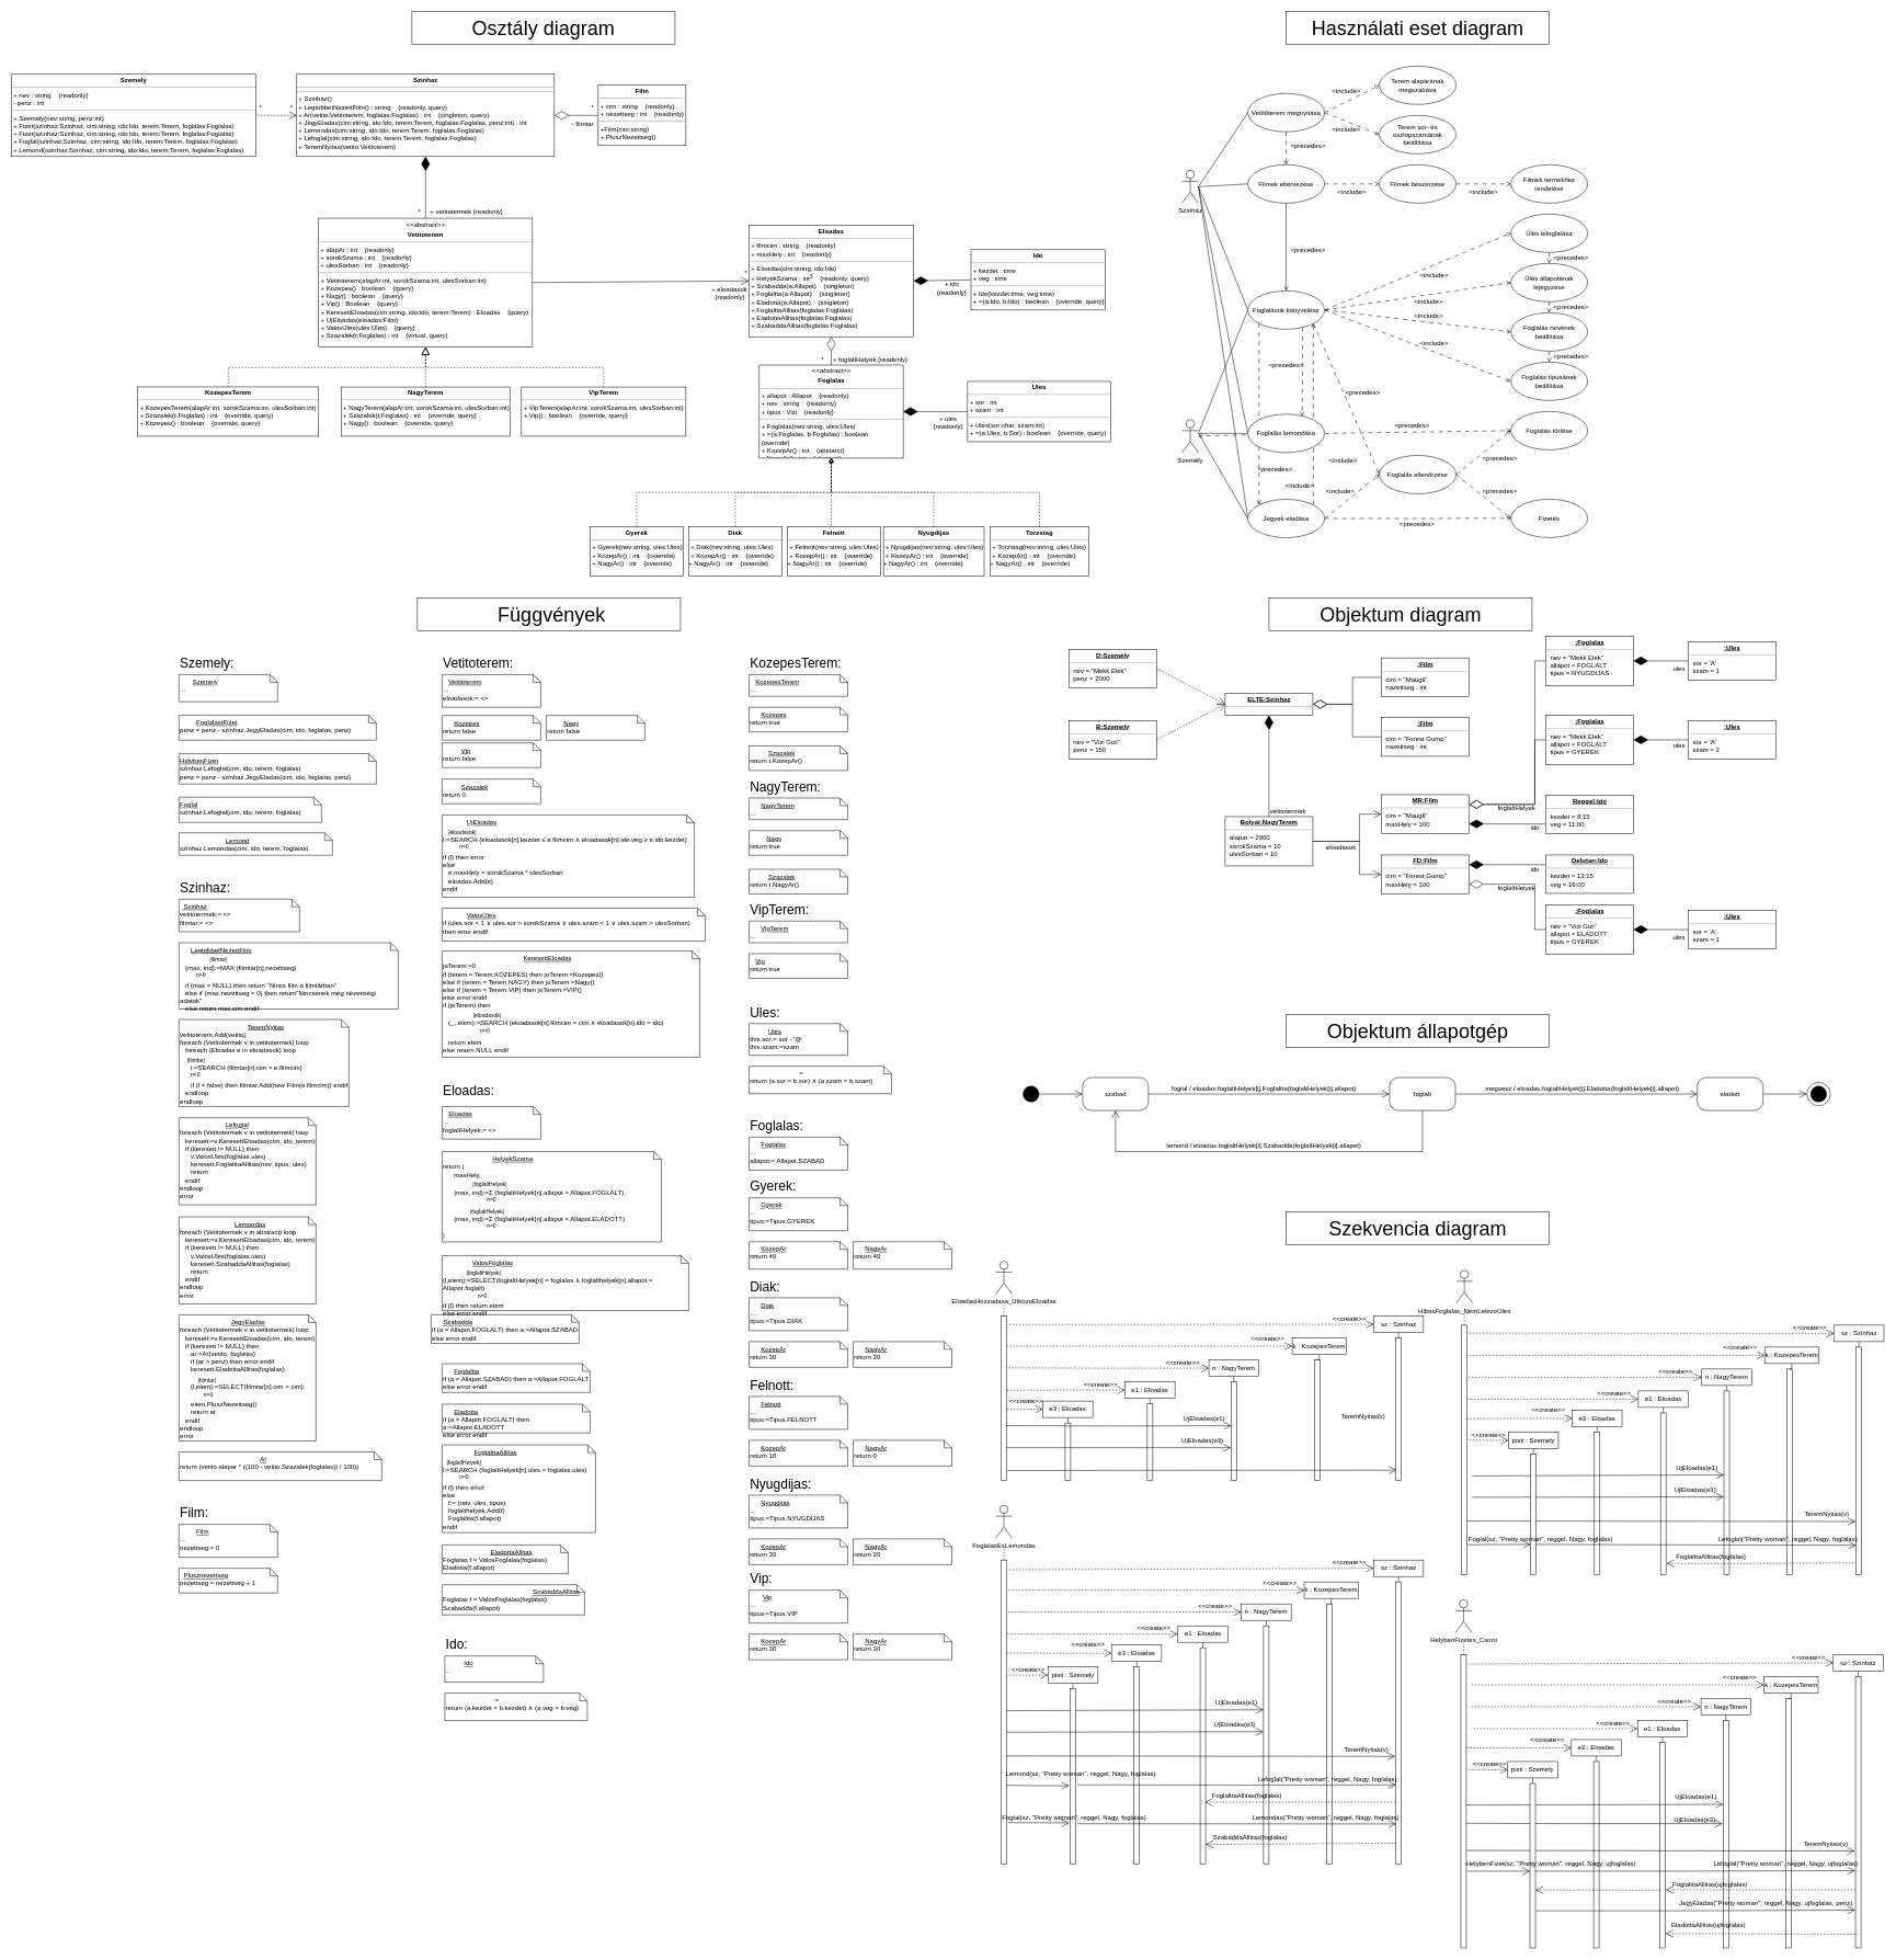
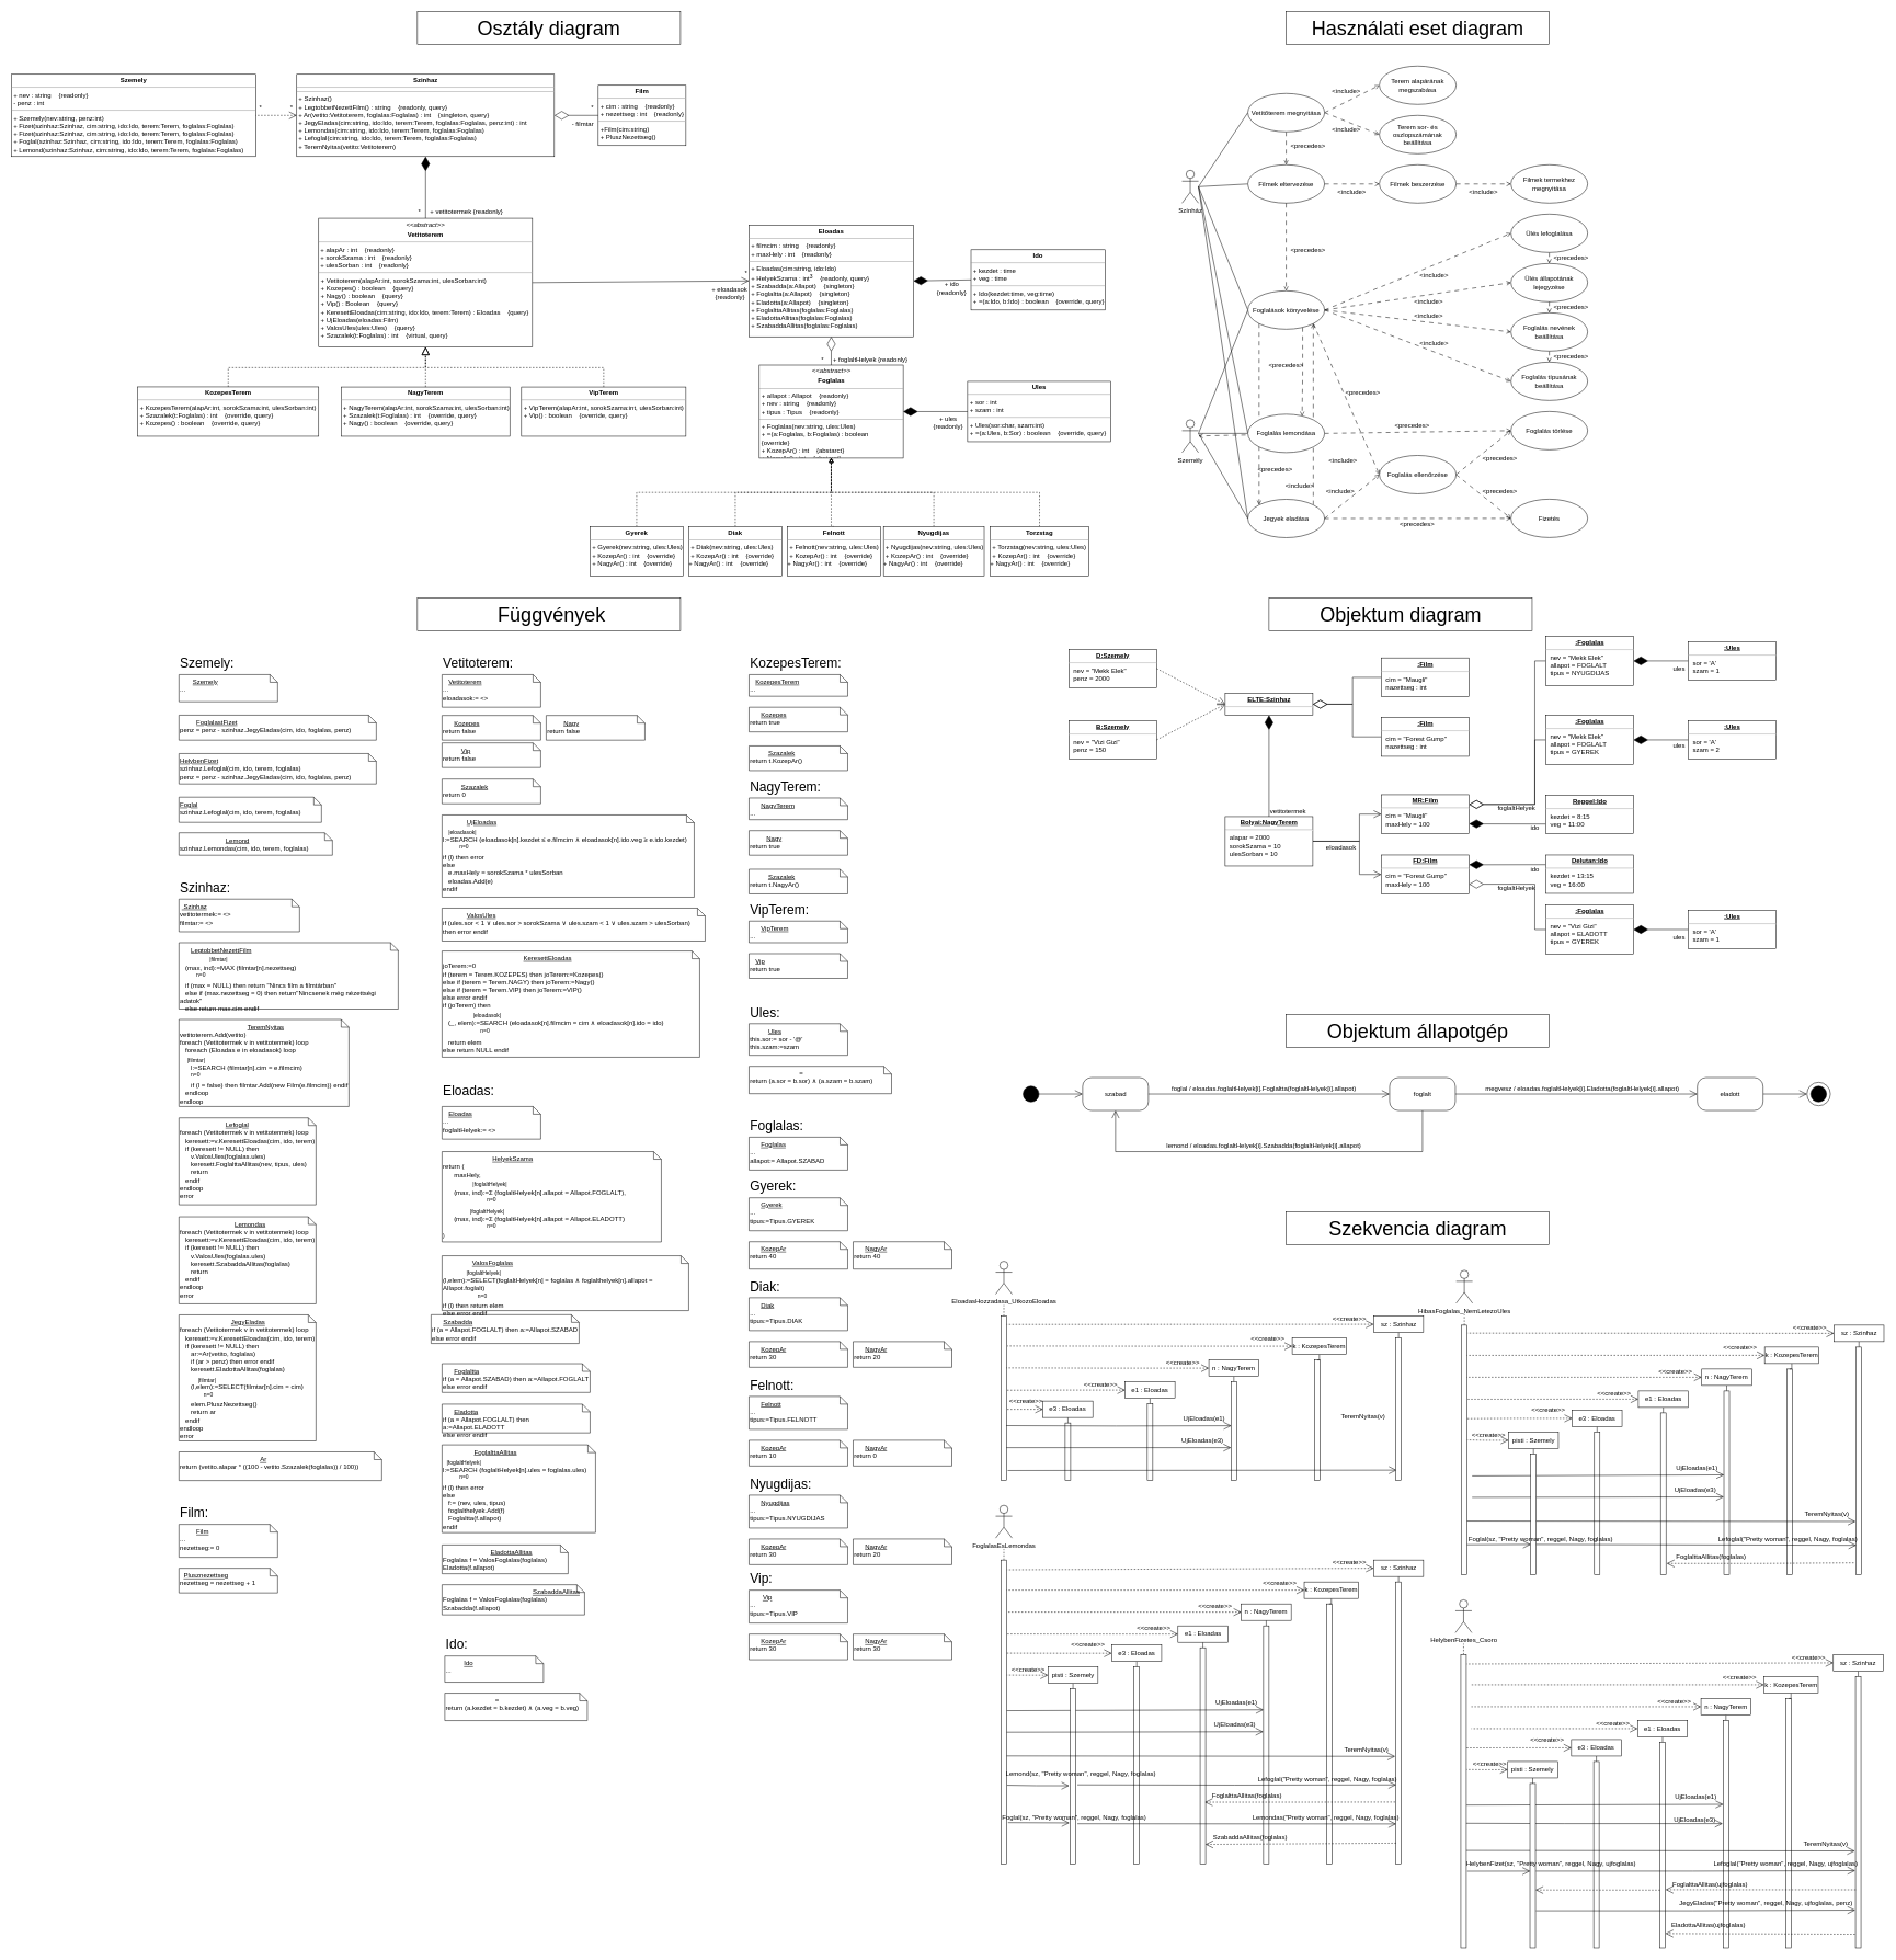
- <mxCell id="83" value="&lt;font style=&quot;font-size: 36px;&quot;&gt;Osztály diagram&lt;br&gt;&lt;/font&gt;" style="rounded=0;whiteSpace=wrap;html=1;" parent="1" vertex="1"><mxGeometry x="751" y="20" width="480" height="60" as="geometry" /></mxCell>
+ <mxCell id="83" value="&lt;font style=&quot;font-size: 36px;&quot;&gt;Osztály diagram&lt;br&gt;&lt;/font&gt;" style="rounded=0;whiteSpace=wrap;html=1;" parent="1" vertex="1"><mxGeometry x="761" y="20" width="480" height="60" as="geometry" /></mxCell>
- <mxCell id="54" value="Filmek termekhez rendelése" style="ellipse;whiteSpace=wrap;html=1;" parent="1" vertex="1"><mxGeometry x="2756" y="300" width="140" height="70" as="geometry" /></mxCell>
+ <mxCell id="54" value="Filmek termekhez megnyitása" style="ellipse;whiteSpace=wrap;html=1;" parent="1" vertex="1"><mxGeometry x="2756" y="300" width="140" height="70" as="geometry" /></mxCell>
- <mxCell id="42" value="" style="edgeStyle=orthogonalEdgeStyle;rounded=0;orthogonalLoop=1;jettySize=auto;html=1;exitX=0.5;exitY=1;exitDx=0;exitDy=0;endArrow=open;endFill=0;dashed=0;dashPattern=8 8;" parent="1" source="35" target="52" edge="1"><mxGeometry relative="1" as="geometry"><mxPoint x="2346" y="385" as="sourcePoint" /><mxPoint x="2346" y="550" as="targetPoint" /></mxGeometry></mxCell>
+ <mxCell id="42" value="" style="edgeStyle=orthogonalEdgeStyle;rounded=0;orthogonalLoop=1;jettySize=auto;html=1;exitX=0.5;exitY=1;exitDx=0;exitDy=0;endArrow=open;endFill=0;dashed=1;dashPattern=8 8;" parent="1" source="35" target="52" edge="1"><mxGeometry relative="1" as="geometry"><mxPoint x="2346" y="385" as="sourcePoint" /><mxPoint x="2346" y="550" as="targetPoint" /></mxGeometry></mxCell>
- <mxCell id="13" value="&lt;p style=&quot;margin:0px;margin-top:4px;text-align:center;&quot;&gt;&lt;i&gt;&amp;lt;&amp;lt;abstract&amp;gt;&amp;gt;&lt;/i&gt;&lt;b&gt;&lt;br&gt;&lt;/b&gt;&lt;/p&gt;&lt;p style=&quot;margin:0px;margin-top:4px;text-align:center;&quot;&gt;&lt;b&gt;Foglalas&lt;/b&gt;&lt;br&gt;&lt;/p&gt;&lt;hr size=&quot;1&quot;&gt;&lt;p style=&quot;margin:0px;margin-left:4px;&quot;&gt;+ allapot : Allapot&amp;nbsp; &amp;nbsp; {readonly}&lt;/p&gt;&lt;p style=&quot;margin:0px;margin-left:4px;&quot;&gt;+ nev : string&amp;nbsp; &amp;nbsp; {readonly}&lt;/p&gt;&lt;p style=&quot;margin:0px;margin-left:4px;&quot;&gt;+ tipus : Vizi &amp;nbsp;&amp;nbsp; {readonly}&lt;br&gt;&lt;/p&gt;&lt;hr size=&quot;1&quot;&gt;&lt;p style=&quot;margin:0px;margin-left:4px;&quot;&gt;+ Foglalas(nev:string, ules:Ules)&lt;/p&gt;&lt;p style=&quot;margin:0px;margin-left:4px;&quot;&gt;+ =(a:Foglalas, b:Foglalas) : boolean &amp;nbsp;&amp;nbsp; {override}&lt;br&gt;&lt;/p&gt;&lt;p style=&quot;margin:0px;margin-left:4px;&quot;&gt;+ KozepAr() : int &amp;nbsp;&amp;nbsp; {abstarct}&lt;/p&gt;&lt;p style=&quot;margin:0px;margin-left:4px;&quot;&gt;+ NagyAr() : int &amp;nbsp;&amp;nbsp; {abstarct}&lt;/p&gt;" style="verticalAlign=top;align=left;overflow=fill;fontSize=12;fontFamily=Helvetica;html=1;whiteSpace=wrap;" parent="1" vertex="1"><mxGeometry x="1384.75" y="665.32" width="262.5" height="169.79" as="geometry" /></mxCell>
+ <mxCell id="13" value="&lt;p style=&quot;margin:0px;margin-top:4px;text-align:center;&quot;&gt;&lt;i&gt;&amp;lt;&amp;lt;abstract&amp;gt;&amp;gt;&lt;/i&gt;&lt;b&gt;&lt;br&gt;&lt;/b&gt;&lt;/p&gt;&lt;p style=&quot;margin:0px;margin-top:4px;text-align:center;&quot;&gt;&lt;b&gt;Foglalas&lt;/b&gt;&lt;br&gt;&lt;/p&gt;&lt;hr size=&quot;1&quot;&gt;&lt;p style=&quot;margin:0px;margin-left:4px;&quot;&gt;+ allapot : Allapot&amp;nbsp; &amp;nbsp; {readonly}&lt;/p&gt;&lt;p style=&quot;margin:0px;margin-left:4px;&quot;&gt;+ nev : string&amp;nbsp; &amp;nbsp; {readonly}&lt;/p&gt;&lt;p style=&quot;margin:0px;margin-left:4px;&quot;&gt;+ tipus : Tipus &amp;nbsp;&amp;nbsp; {readonly}&lt;br&gt;&lt;/p&gt;&lt;hr size=&quot;1&quot;&gt;&lt;p style=&quot;margin:0px;margin-left:4px;&quot;&gt;+ Foglalas(nev:string, ules:Ules)&lt;/p&gt;&lt;p style=&quot;margin:0px;margin-left:4px;&quot;&gt;+ =(a:Foglalas, b:Foglalas) : boolean &amp;nbsp;&amp;nbsp; {override}&lt;br&gt;&lt;/p&gt;&lt;p style=&quot;margin:0px;margin-left:4px;&quot;&gt;+ KozepAr() : int &amp;nbsp;&amp;nbsp; {abstarct}&lt;/p&gt;&lt;p style=&quot;margin:0px;margin-left:4px;&quot;&gt;+ NagyAr() : int &amp;nbsp;&amp;nbsp; {abstarct}&lt;/p&gt;" style="verticalAlign=top;align=left;overflow=fill;fontSize=12;fontFamily=Helvetica;html=1;whiteSpace=wrap;" parent="1" vertex="1"><mxGeometry x="1384.75" y="665.32" width="262.5" height="169.79" as="geometry" /></mxCell>
- <mxCell id="174" value="&lt;span style=&quot;&quot;&gt;&lt;span style=&quot;white-space: pre;&quot;&gt;&amp;nbsp;&amp;nbsp;&amp;nbsp;&lt;/span&gt;&lt;span style=&quot;&quot;&gt;&lt;span style=&quot;white-space: pre;&quot;&gt;&amp;nbsp;&amp;nbsp;&amp;nbsp;&amp;nbsp;&lt;/span&gt;&lt;/span&gt;&lt;span style=&quot;&quot;&gt;&lt;span style=&quot;white-space: pre;&quot;&gt;&amp;nbsp;&amp;nbsp;&amp;nbsp;&amp;nbsp;&lt;/span&gt;&lt;/span&gt;&lt;span style=&quot;&quot;&gt;&lt;span style=&quot;white-space: pre;&quot;&gt;&amp;nbsp;&amp;nbsp;&amp;nbsp;&amp;nbsp;&lt;/span&gt;&lt;/span&gt;&lt;span style=&quot;&quot;&gt;&lt;span style=&quot;&quot;&gt;&lt;span style=&quot;white-space: pre;&quot;&gt;&amp;nbsp;&amp;nbsp;&amp;nbsp;&amp;nbsp;&lt;/span&gt;&lt;/span&gt;&lt;span style=&quot;white-space: pre;&quot;&gt;&amp;nbsp;&amp;nbsp;&amp;nbsp;&amp;nbsp;&lt;span style=&quot;white-space: pre;&quot;&gt;       &lt;/span&gt;&lt;/span&gt;&lt;/span&gt;&lt;/span&gt;&lt;u&gt;Lemondas&lt;/u&gt;&lt;div&gt;foreach (Vetitotermek v in abstract) loop&lt;/div&gt;&lt;div&gt;&amp;nbsp;&amp;nbsp; keresett:=v.KeresettEloadas(cim, ido, terem)&lt;br&gt;&lt;/div&gt;&lt;div&gt;&amp;nbsp;&amp;nbsp; if (keresett != NULL) then&lt;/div&gt;&lt;div&gt;&amp;nbsp; &amp;nbsp; &amp;nbsp; v.ValosUles(foglalas.ules)&lt;/div&gt;&lt;div&gt;&amp;nbsp; &amp;nbsp; &amp;nbsp; keresett.SzabaddaAllitas(foglalas)&lt;/div&gt;&lt;div&gt;&amp;nbsp;&amp;nbsp;&amp;nbsp;&amp;nbsp;&amp;nbsp; return&lt;br&gt;&lt;/div&gt;&lt;div&gt;&amp;nbsp;&amp;nbsp; endif&lt;/div&gt;&lt;div&gt;endloop&lt;/div&gt;&lt;div&gt;error&lt;br&gt;&lt;/div&gt;&lt;div&gt;&lt;br&gt;&lt;/div&gt;" style="shape=note;size=14;whiteSpace=wrap;html=1;verticalAlign=top;align=left;" parent="1" vertex="1"><mxGeometry x="326" y="2218.99" width="250" height="158.75" as="geometry" /></mxCell>
+ <mxCell id="174" value="&lt;span style=&quot;&quot;&gt;&lt;span style=&quot;white-space: pre;&quot;&gt;&amp;nbsp;&amp;nbsp;&amp;nbsp;&lt;/span&gt;&lt;span style=&quot;&quot;&gt;&lt;span style=&quot;white-space: pre;&quot;&gt;&amp;nbsp;&amp;nbsp;&amp;nbsp;&amp;nbsp;&lt;/span&gt;&lt;/span&gt;&lt;span style=&quot;&quot;&gt;&lt;span style=&quot;white-space: pre;&quot;&gt;&amp;nbsp;&amp;nbsp;&amp;nbsp;&amp;nbsp;&lt;/span&gt;&lt;/span&gt;&lt;span style=&quot;&quot;&gt;&lt;span style=&quot;white-space: pre;&quot;&gt;&amp;nbsp;&amp;nbsp;&amp;nbsp;&amp;nbsp;&lt;/span&gt;&lt;/span&gt;&lt;span style=&quot;&quot;&gt;&lt;span style=&quot;&quot;&gt;&lt;span style=&quot;white-space: pre;&quot;&gt;&amp;nbsp;&amp;nbsp;&amp;nbsp;&amp;nbsp;&lt;/span&gt;&lt;/span&gt;&lt;span style=&quot;white-space: pre;&quot;&gt;&amp;nbsp;&amp;nbsp;&amp;nbsp;&amp;nbsp;&lt;span style=&quot;white-space: pre;&quot;&gt;       &lt;/span&gt;&lt;/span&gt;&lt;/span&gt;&lt;/span&gt;&lt;u&gt;Lemondas&lt;/u&gt;&lt;div&gt;foreach (Vetitotermek v in vetitotermek) loop&lt;/div&gt;&lt;div&gt;&amp;nbsp;&amp;nbsp; keresett:=v.KeresettEloadas(cim, ido, terem)&lt;br&gt;&lt;/div&gt;&lt;div&gt;&amp;nbsp;&amp;nbsp; if (keresett != NULL) then&lt;/div&gt;&lt;div&gt;&amp;nbsp; &amp;nbsp; &amp;nbsp; v.ValosUles(foglalas.ules)&lt;/div&gt;&lt;div&gt;&amp;nbsp; &amp;nbsp; &amp;nbsp; keresett.SzabaddaAllitas(foglalas)&lt;/div&gt;&lt;div&gt;&amp;nbsp;&amp;nbsp;&amp;nbsp;&amp;nbsp;&amp;nbsp; return&lt;br&gt;&lt;/div&gt;&lt;div&gt;&amp;nbsp;&amp;nbsp; endif&lt;/div&gt;&lt;div&gt;endloop&lt;/div&gt;&lt;div&gt;error&lt;br&gt;&lt;/div&gt;&lt;div&gt;&lt;br&gt;&lt;/div&gt;" style="shape=note;size=14;whiteSpace=wrap;html=1;verticalAlign=top;align=left;" parent="1" vertex="1"><mxGeometry x="326" y="2218.99" width="250" height="158.75" as="geometry" /></mxCell>
